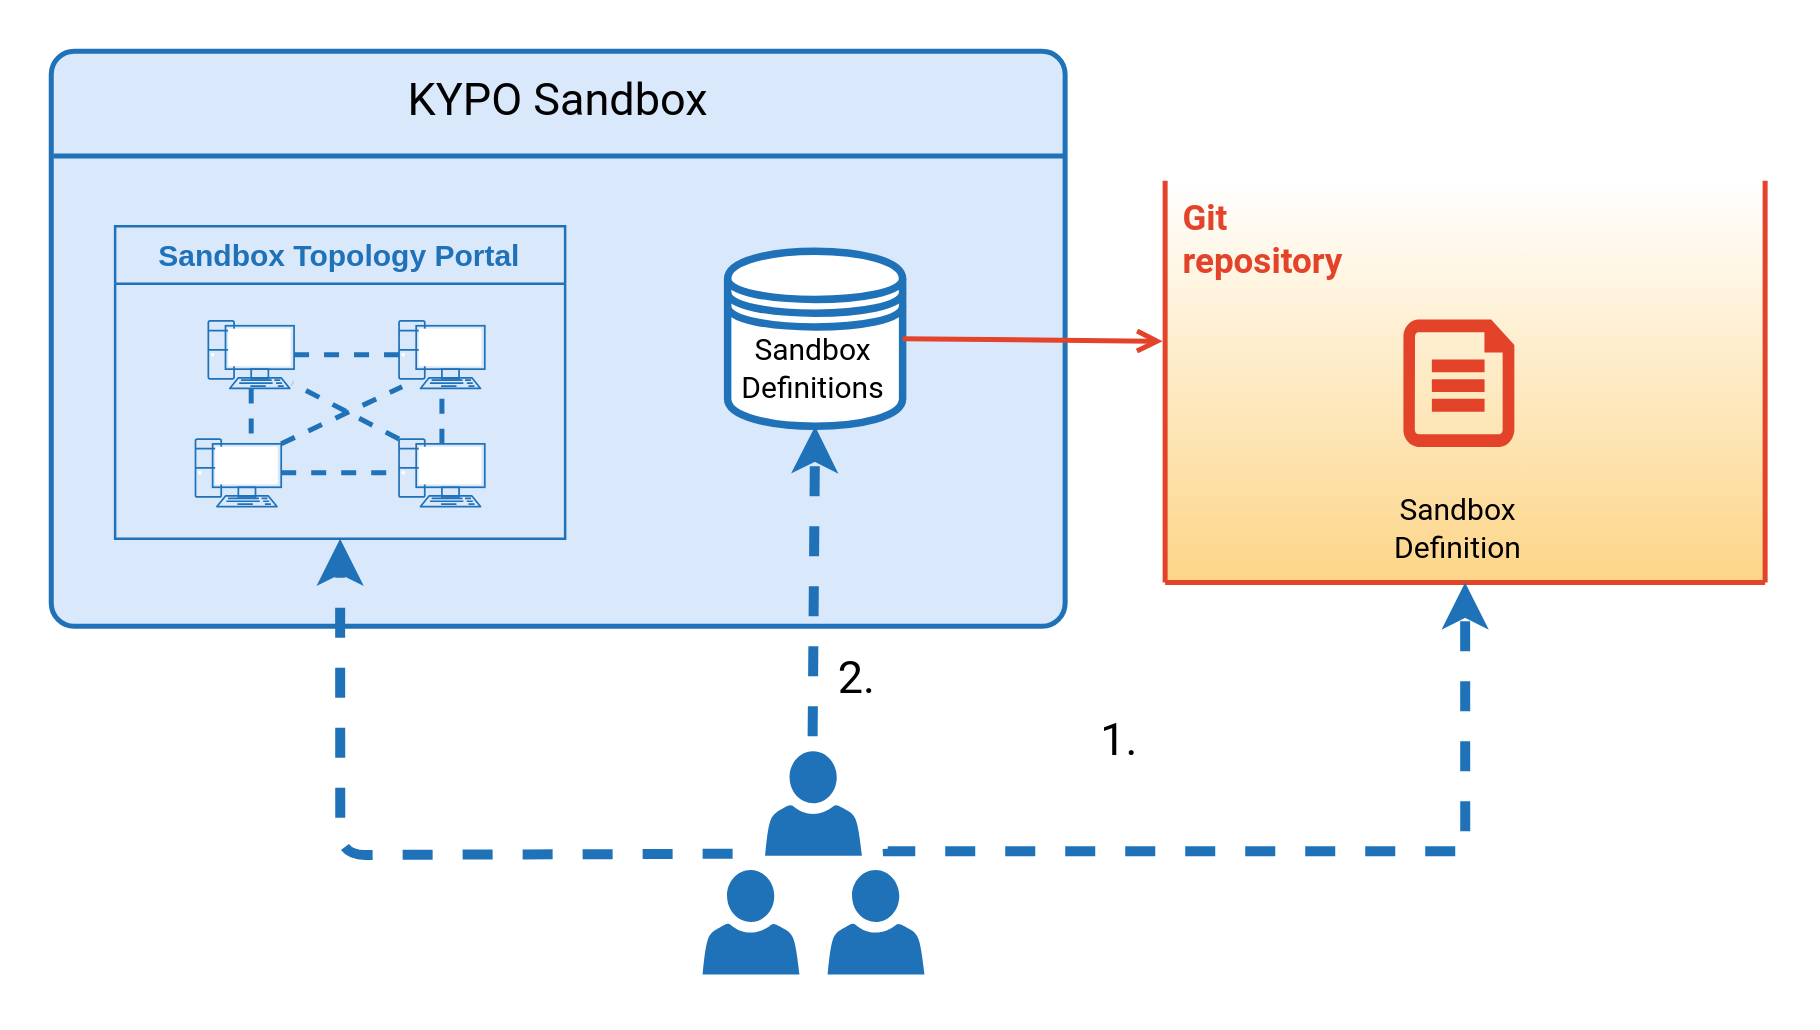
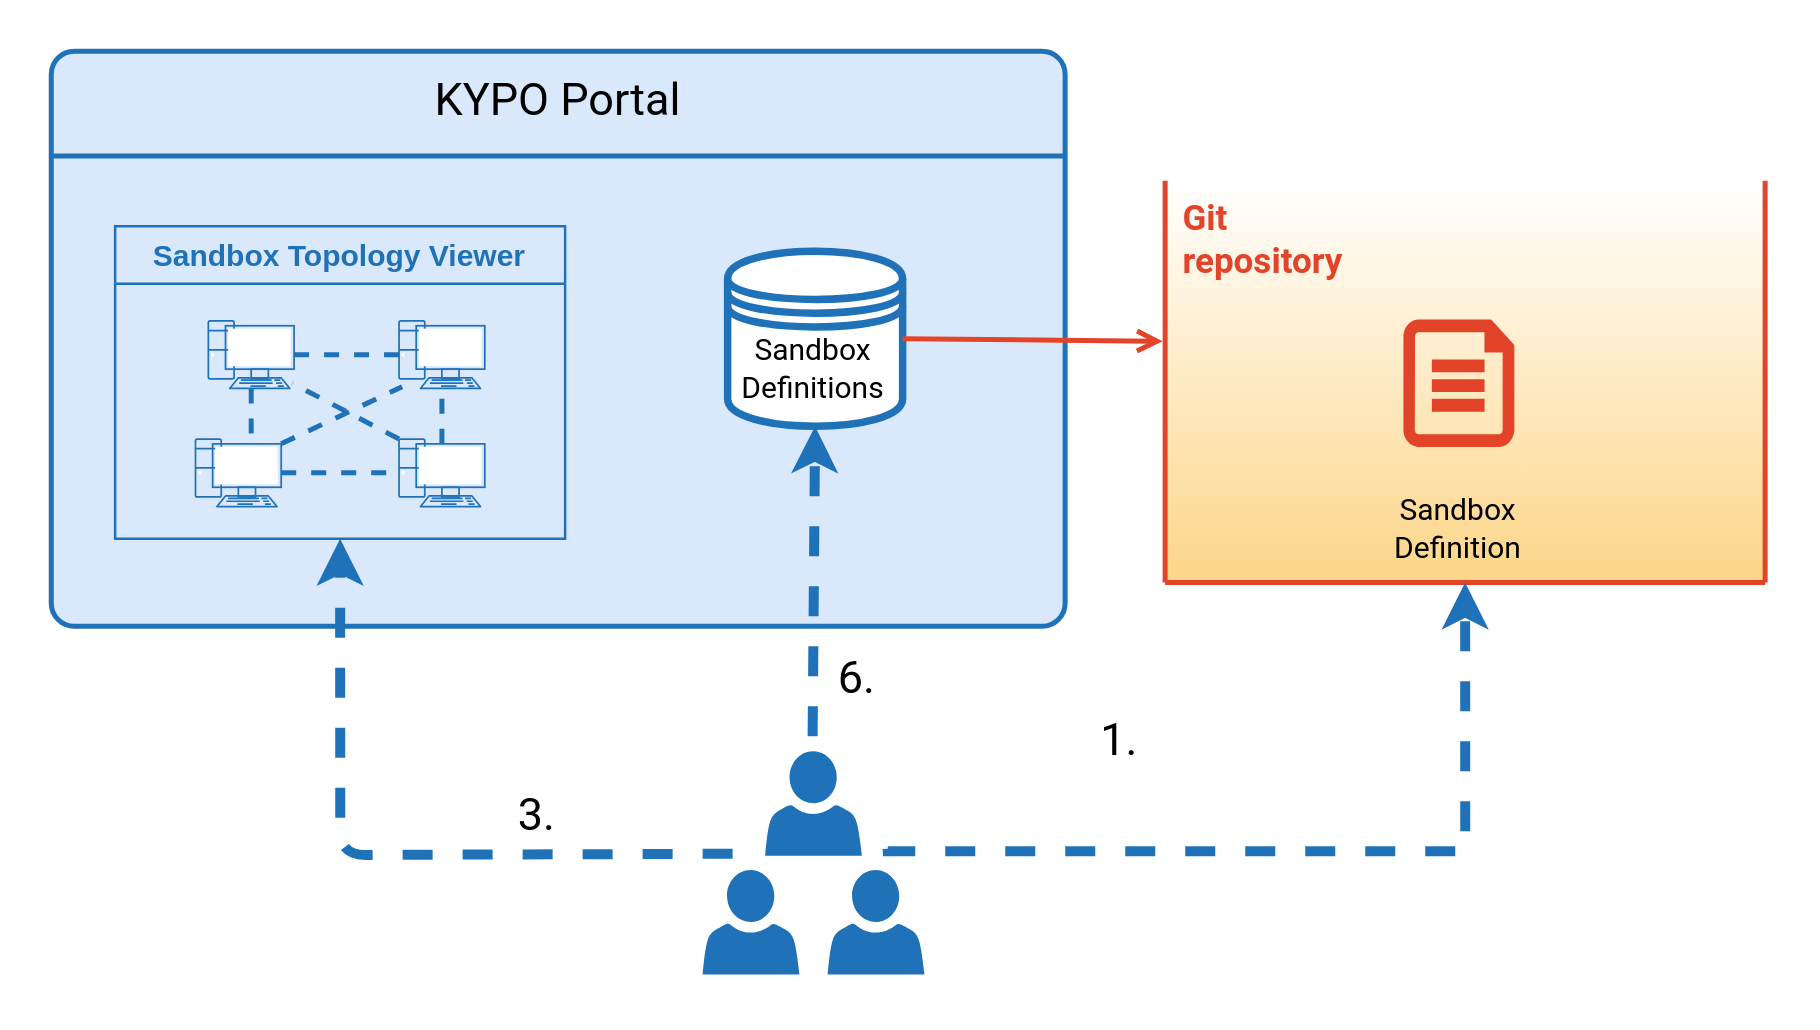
- <mxCell id="5" value="&lt;div style=&quot;font-size: 18px&quot;&gt;&lt;font style=&quot;font-size: 18px&quot;&gt;KYPO Sandbox&lt;/font&gt;&lt;/div&gt;" style="text;html=1;strokeColor=none;fillColor=none;align=center;verticalAlign=middle;whiteSpace=wrap;rounded=0;fontFamily=Roboto;fontSource=https%3A%2F%2Ffonts.googleapis.com%2Fcss%3Ffamily%3DRoboto;fontSize=12;" vertex="1" parent="1"><mxGeometry x="20" y="20" width="405.55" height="38" as="geometry" /></mxCell>
+ <mxCell id="5" value="&lt;div style=&quot;font-size: 18px&quot;&gt;&lt;font style=&quot;font-size: 18px&quot;&gt;KYPO Portal&lt;/font&gt;&lt;/div&gt;" style="text;html=1;strokeColor=none;fillColor=none;align=center;verticalAlign=middle;whiteSpace=wrap;rounded=0;fontFamily=Roboto;fontSource=https%3A%2F%2Ffonts.googleapis.com%2Fcss%3Ffamily%3DRoboto;fontSize=12;" vertex="1" parent="1"><mxGeometry x="20" y="20" width="405.55" height="38" as="geometry" /></mxCell>
- <mxCell id="35" value="Sandbox Topology Portal" style="swimlane;fontColor=#2072B8;strokeColor=#2072B8;fillColor=none;" vertex="1" parent="24"><mxGeometry width="180" height="125" as="geometry" /></mxCell>
+ <mxCell id="35" value="Sandbox Topology Viewer" style="swimlane;fontColor=#2072B8;strokeColor=#2072B8;fillColor=none;" vertex="1" parent="24"><mxGeometry width="180" height="125" as="geometry" /></mxCell>
- <mxCell id="9" value="&lt;font style=&quot;font-size: 18px&quot;&gt;2.&lt;/font&gt;" style="text;html=1;strokeColor=none;fillColor=none;align=center;verticalAlign=middle;whiteSpace=wrap;rounded=0;fontFamily=Roboto;fontSource=https%3A%2F%2Ffonts.googleapis.com%2Fcss%3Ffamily%3DRoboto;" vertex="1" parent="1"><mxGeometry x="330.54" y="260" width="23" height="20" as="geometry" /></mxCell>
+ <mxCell id="9" value="&lt;font style=&quot;font-size: 18px&quot;&gt;6.&lt;/font&gt;" style="text;html=1;strokeColor=none;fillColor=none;align=center;verticalAlign=middle;whiteSpace=wrap;rounded=0;fontFamily=Roboto;fontSource=https%3A%2F%2Ffonts.googleapis.com%2Fcss%3Ffamily%3DRoboto;" vertex="1" parent="1"><mxGeometry x="330.54" y="260" width="23" height="20" as="geometry" /></mxCell>
+ <mxCell id="37" value="&lt;font style=&quot;font-size: 18px&quot;&gt;3.&lt;/font&gt;" style="text;html=1;strokeColor=none;fillColor=none;align=center;verticalAlign=middle;whiteSpace=wrap;rounded=0;fontFamily=Roboto;fontSource=https%3A%2F%2Ffonts.googleapis.com%2Fcss%3Ffamily%3DRoboto;" vertex="1" parent="1"><mxGeometry x="202.55" y="315" width="23" height="20" as="geometry" /></mxCell>
